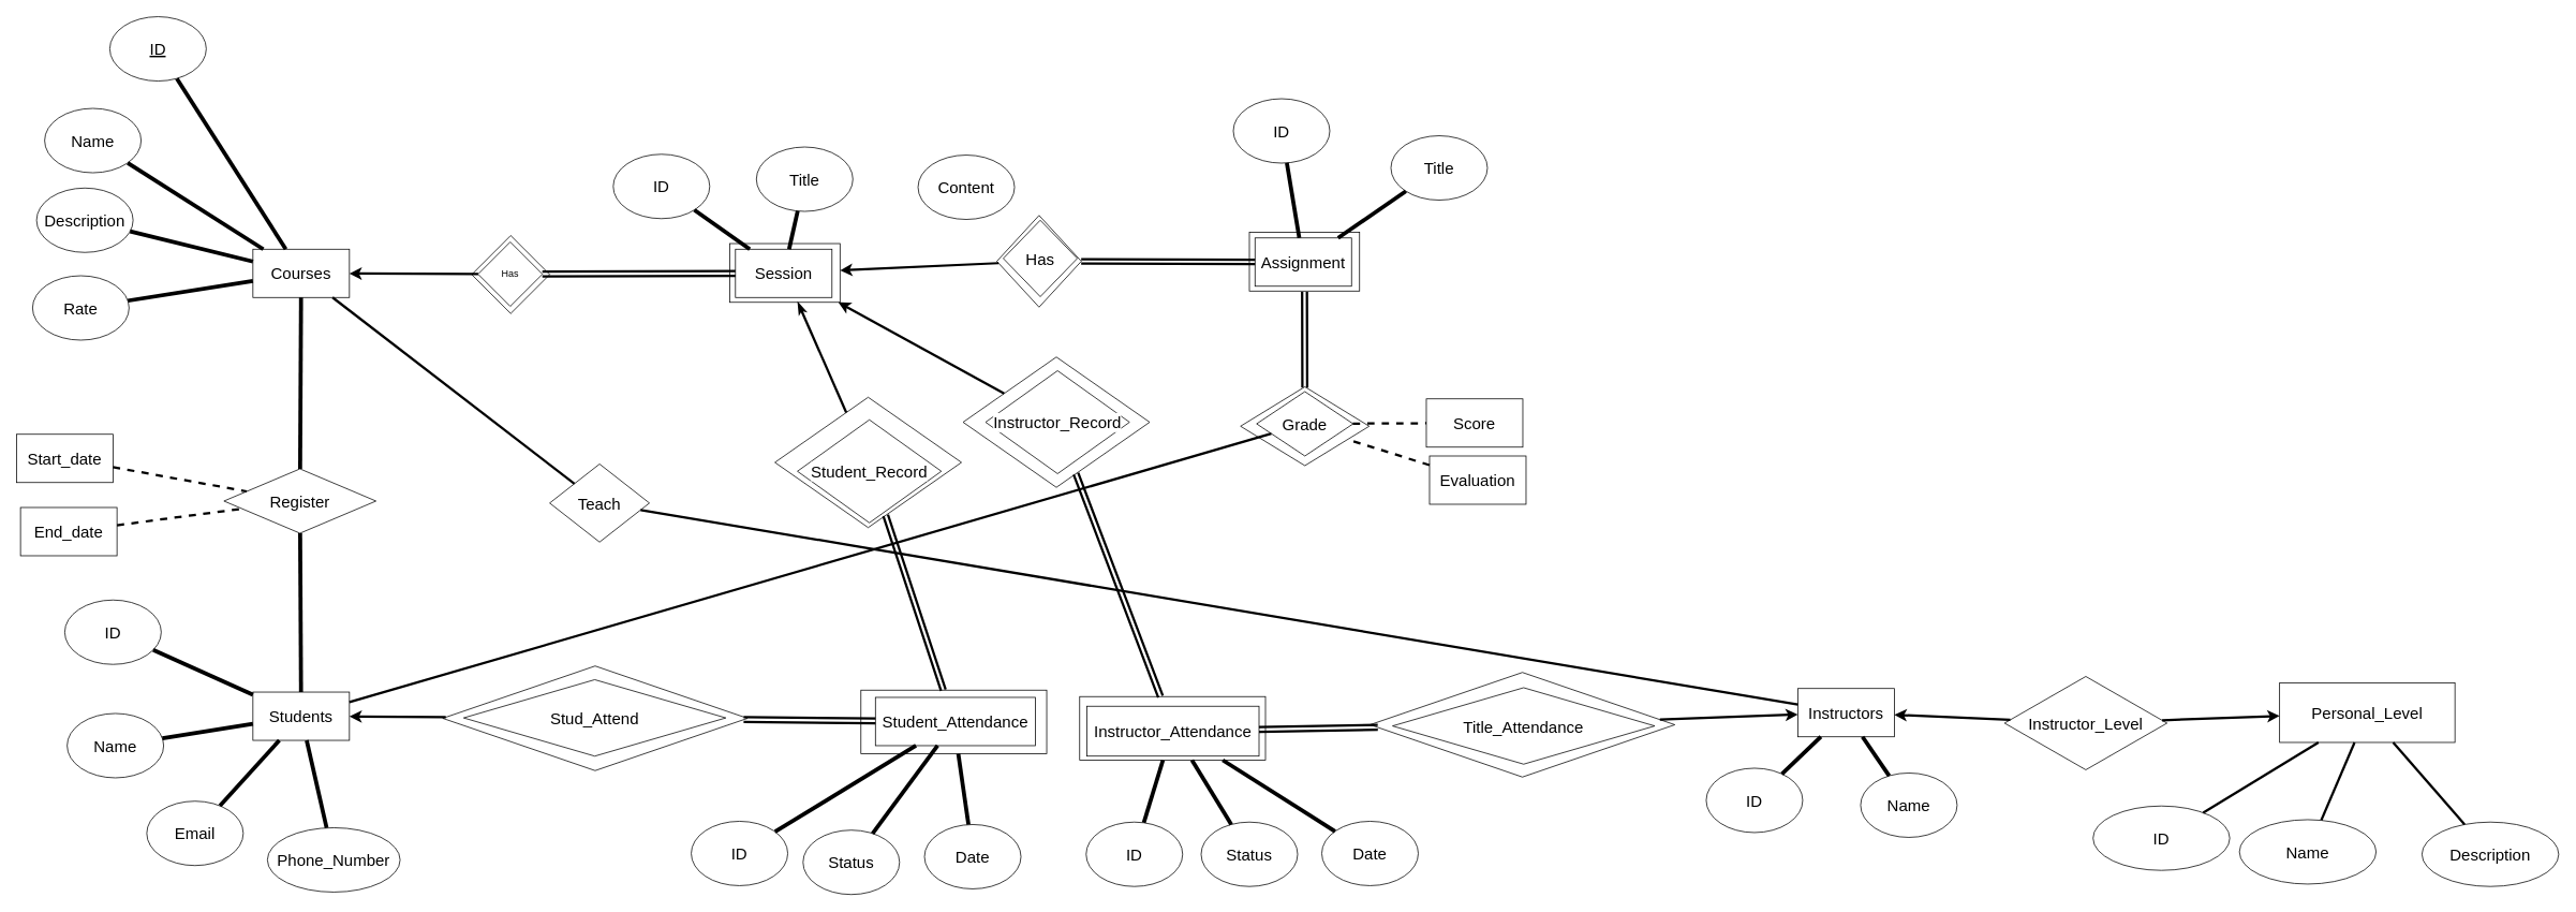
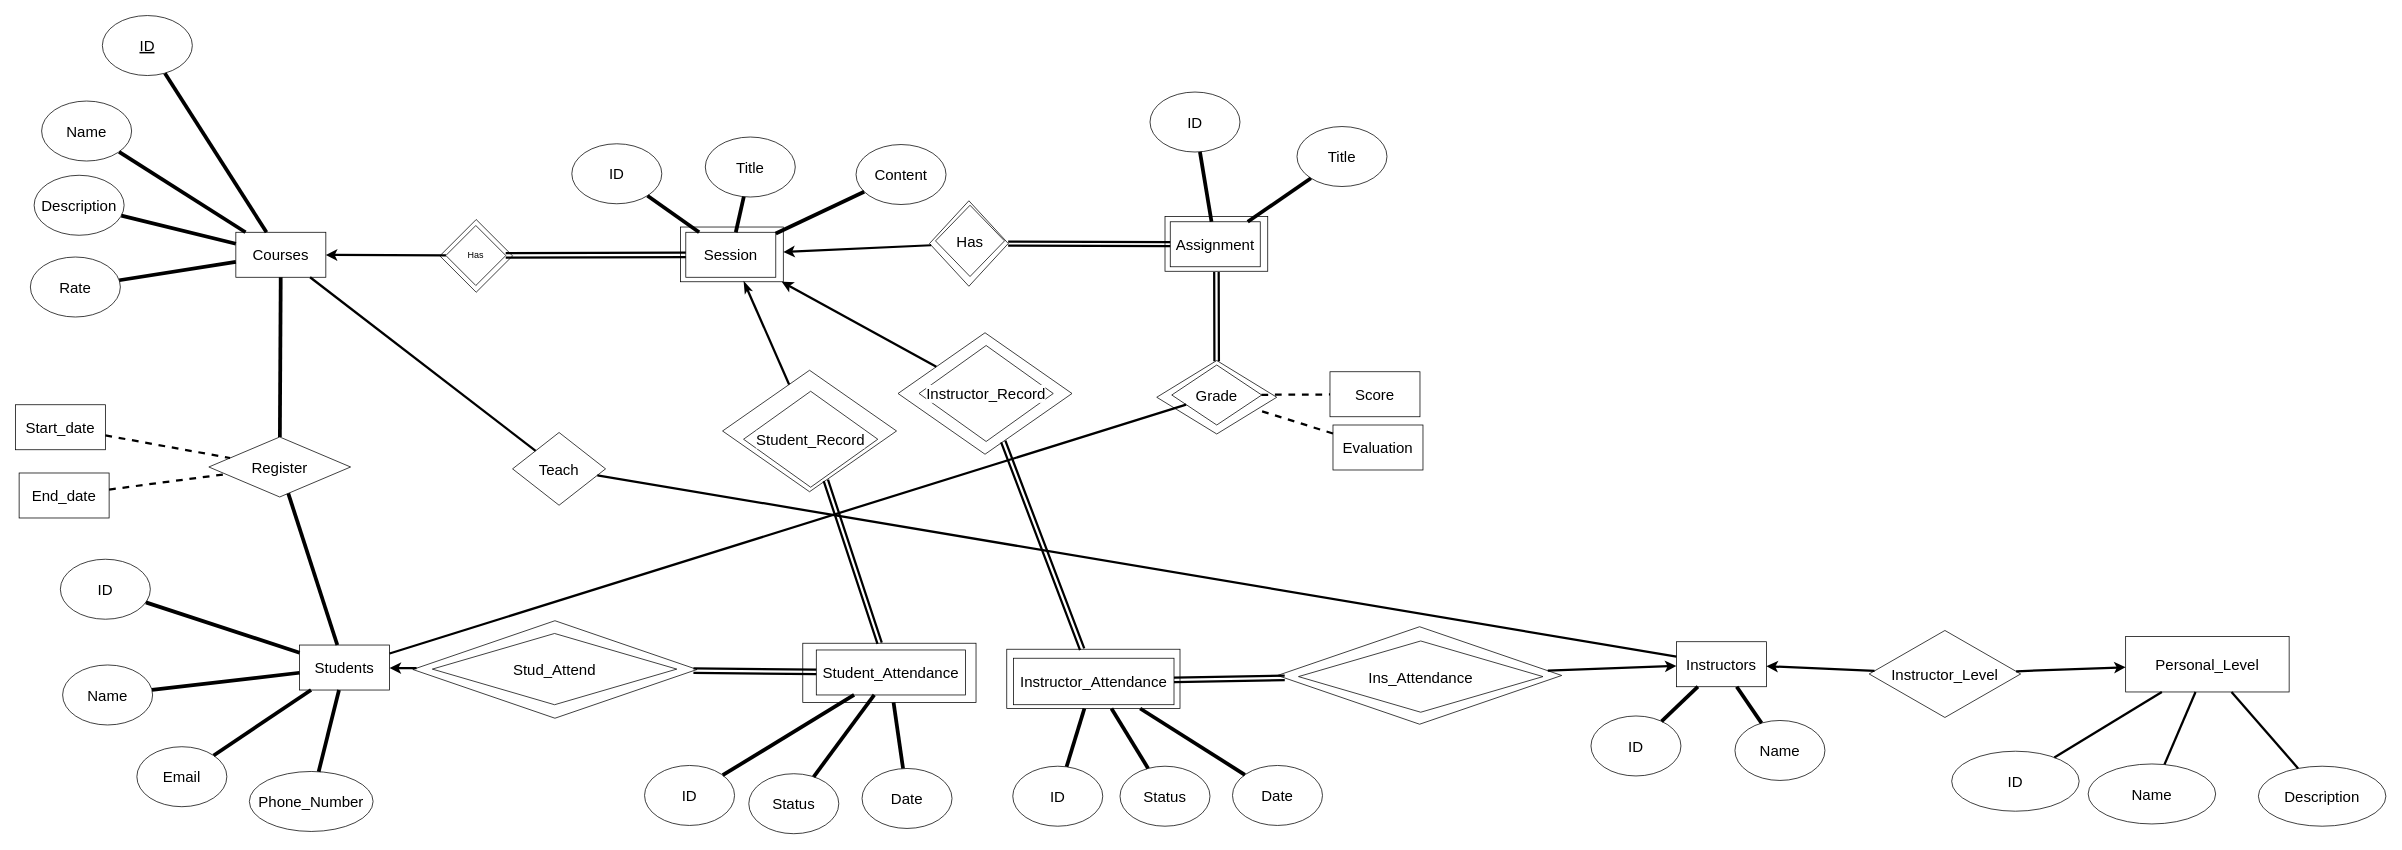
+ <mxCell id="15" value="" style="edgeStyle=none;endArrow=none;endFill=0;fontColor=#000000;labelBackgroundColor=#FFFFFF;fontSize=20;html=1;labelBorderColor=none;strokeColor=#000000;strokeWidth=5;" parent="1" source="16" target="58" edge="1"><mxGeometry relative="1" as="geometry"><mxPoint x="1034" y="309.247" as="targetPoint" /></mxGeometry></mxCell>
- <mxCell id="21" value="Students" style="rounded=0;whiteSpace=wrap;labelBackgroundColor=#FFFFFF;fontSize=20;html=1;labelBorderColor=none;fillColor=none;strokeColor=#000000;fontColor=#000000;" parent="1" vertex="1"><mxGeometry x="314" y="859.41" width="120" height="60" as="geometry" /></mxCell>
+ <mxCell id="21" value="Students" style="rounded=0;whiteSpace=wrap;labelBackgroundColor=#FFFFFF;fontSize=20;html=1;labelBorderColor=none;fillColor=none;strokeColor=#000000;fontColor=#000000;" parent="1" vertex="1"><mxGeometry x="399" y="859.41" width="120" height="60" as="geometry" /></mxCell>
- <mxCell id="74" value="Title_Attendance" style="rhombus;whiteSpace=wrap;labelBackgroundColor=#FFFFFF;fontSize=20;html=1;labelBorderColor=none;fillColor=none;strokeColor=#000000;fontColor=#000000;" parent="1" vertex="1"><mxGeometry x="1731" y="854" width="326" height="95" as="geometry" /></mxCell>
+ <mxCell id="74" value="Ins_Attendance" style="rhombus;whiteSpace=wrap;labelBackgroundColor=#FFFFFF;fontSize=20;html=1;labelBorderColor=none;fillColor=none;strokeColor=#000000;fontColor=#000000;" parent="1" vertex="1"><mxGeometry x="1731" y="854" width="326" height="95" as="geometry" /></mxCell>
